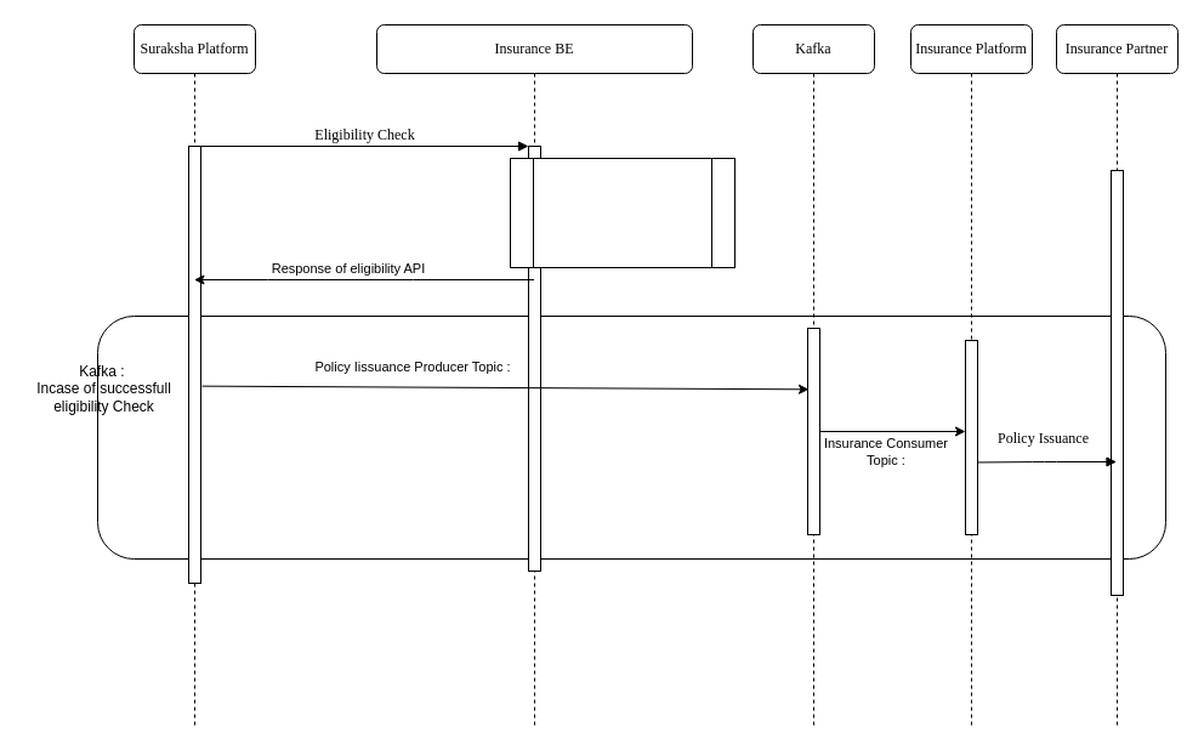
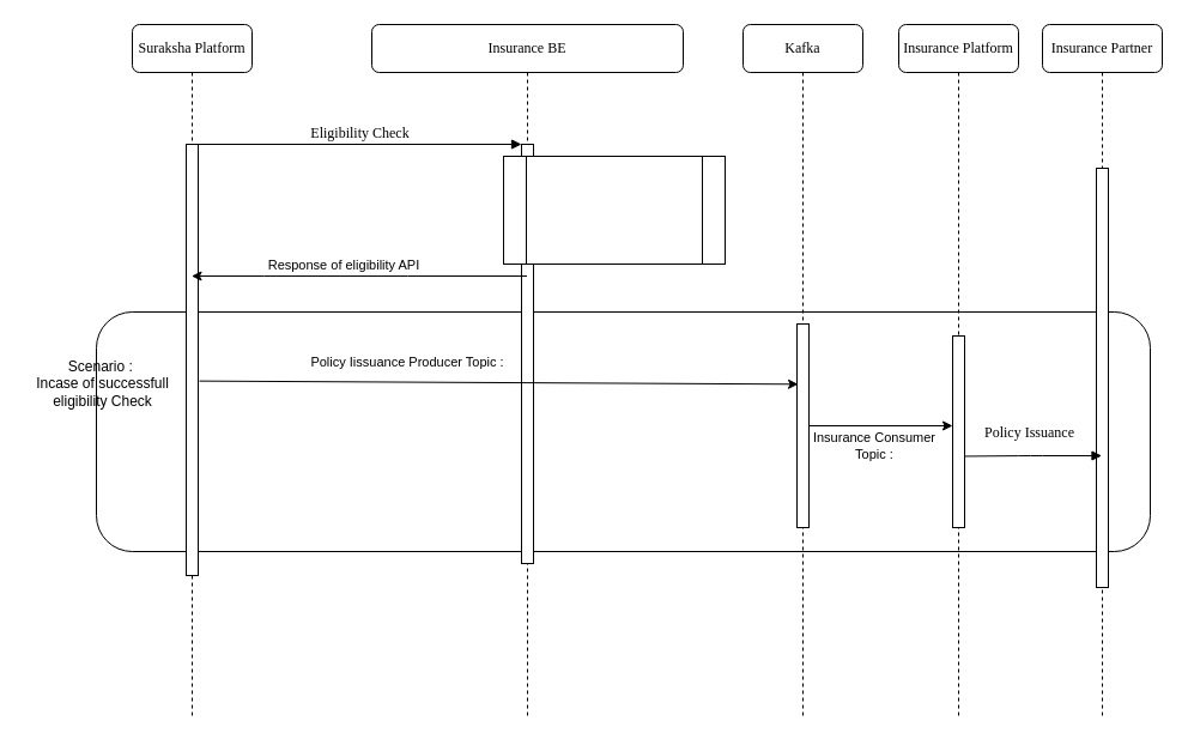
- <mxCell id="16" value="Kafka :&amp;nbsp;&lt;br&gt;Incase of successfull &lt;br&gt;eligibility Check" style="text;html=1;align=center;verticalAlign=middle;resizable=0;points=[];autosize=1;strokeColor=none;fillColor=none;" vertex="1" parent="1"><mxGeometry x="20" y="290" width="130" height="60" as="geometry" /></mxCell>
+ <mxCell id="16" value="Scenario :&amp;nbsp;&lt;br&gt;Incase of successfull &lt;br&gt;eligibility Check" style="text;html=1;align=center;verticalAlign=middle;resizable=0;points=[];autosize=1;strokeColor=none;fillColor=none;" vertex="1" parent="1"><mxGeometry x="20" y="290" width="130" height="60" as="geometry" /></mxCell>
